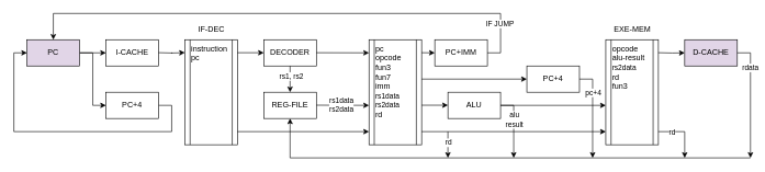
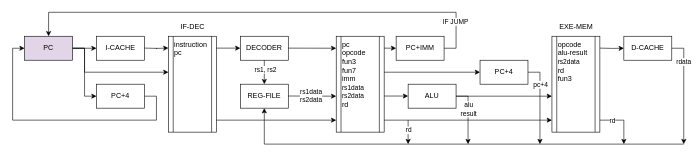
- <mxCell id="33" value="D-CACHE" style="rounded=0;whiteSpace=wrap;html=1;fillColor=#e1d5e7;" parent="1" vertex="1"><mxGeometry x="1040" y="60" width="80" height="40" as="geometry" /></mxCell>
+ <mxCell id="33" value="D-CACHE" style="rounded=0;whiteSpace=wrap;html=1;" parent="1" vertex="1"><mxGeometry x="1040" y="60" width="80" height="40" as="geometry" /></mxCell>
+ <mxCell id="20" style="edgeStyle=orthogonalEdgeStyle;rounded=0;orthogonalLoop=1;jettySize=auto;html=1;entryX=0;entryY=0.375;entryDx=0;entryDy=0;entryPerimeter=0;" parent="1" source="4" target="7" edge="1"><mxGeometry relative="1" as="geometry"><mxPoint x="270" y="110" as="targetPoint" /><Array as="points"><mxPoint x="140" y="80" /><mxPoint x="140" y="120" /></Array></mxGeometry></mxCell>
